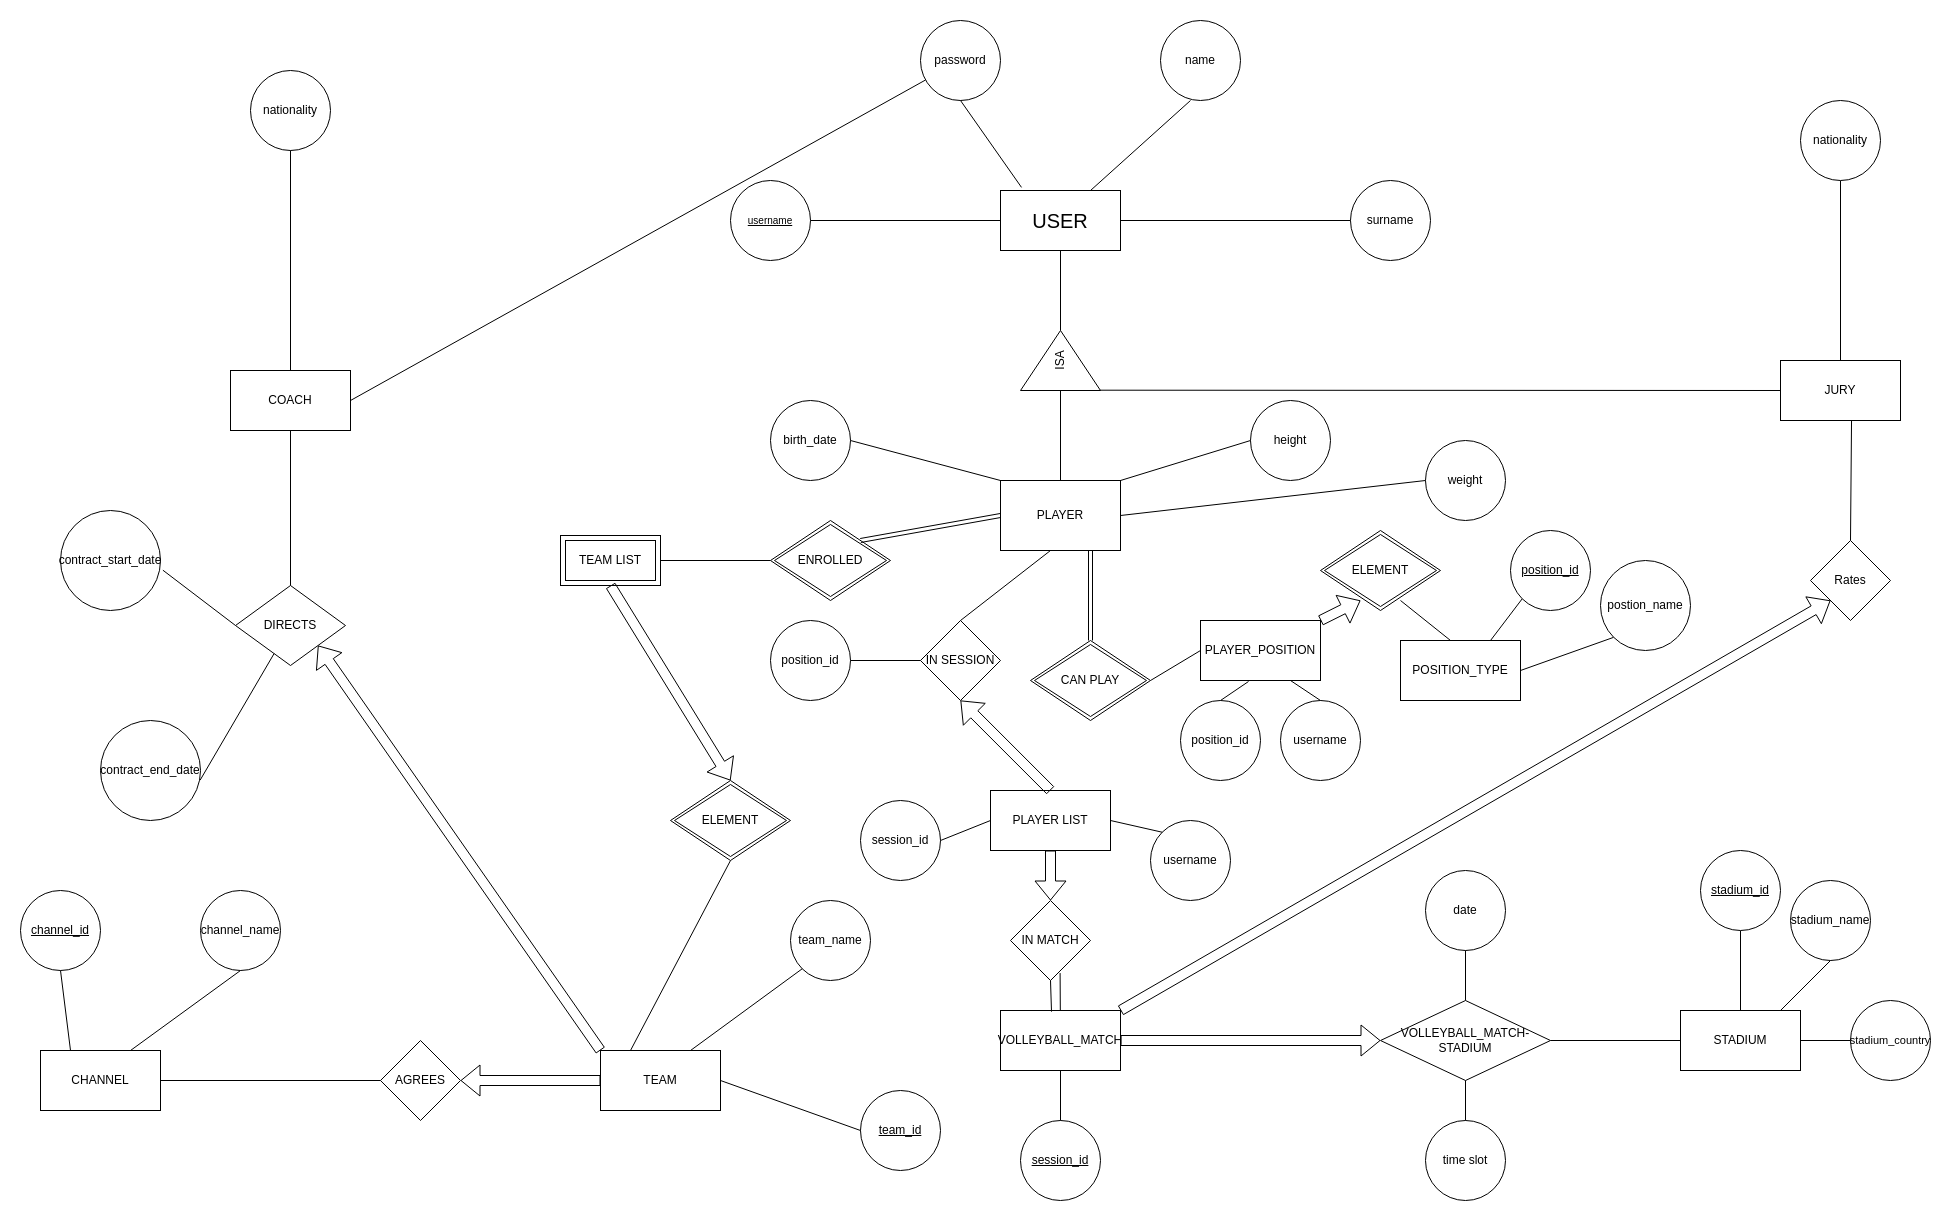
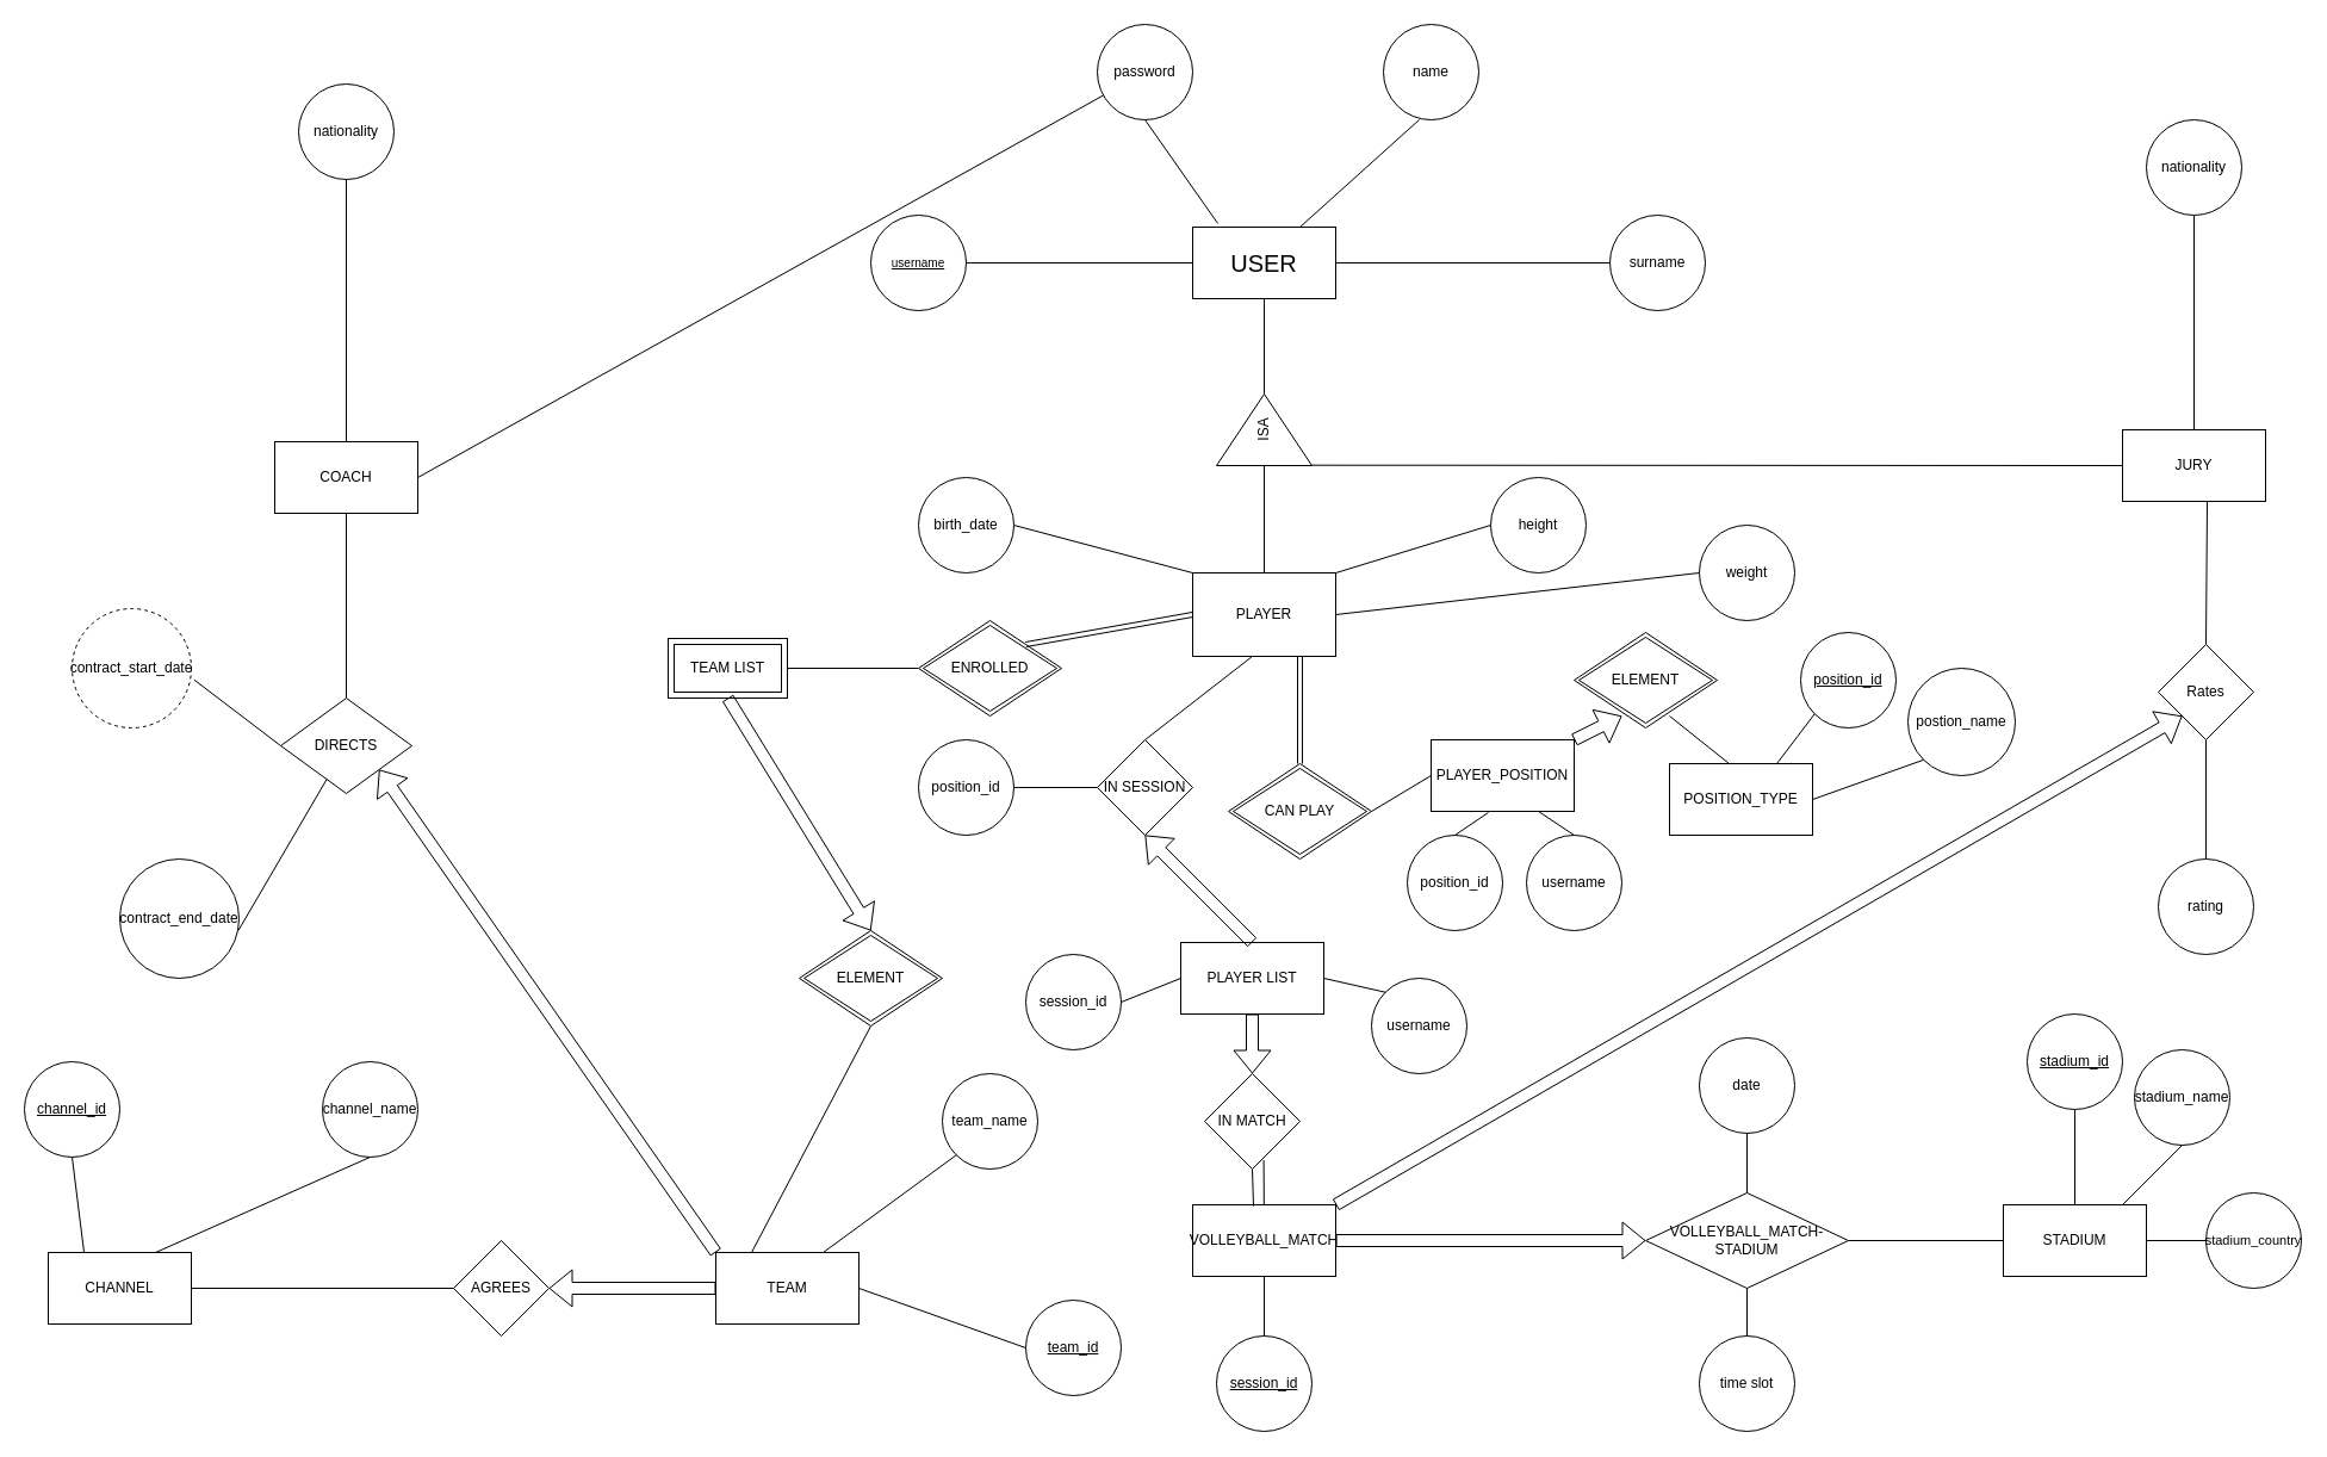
- <mxCell id="94" value="contract_start_date" style="ellipse;whiteSpace=wrap;html=1;aspect=fixed;" parent="1" vertex="1"><mxGeometry x="60" y="510" width="100" height="100" as="geometry" /></mxCell>
+ <mxCell id="94" value="contract_start_date" style="ellipse;whiteSpace=wrap;html=1;aspect=fixed;dashed=1;" parent="1" vertex="1"><mxGeometry x="60" y="510" width="100" height="100" as="geometry" /></mxCell>
+ <mxCell id="27" value="" style="endArrow=none;html=1;rounded=0;entryX=0.5;entryY=1;entryDx=0;entryDy=0;exitX=0.5;exitY=0;exitDx=0;exitDy=0;" parent="1" source="28" target="25" edge="1"><mxGeometry width="50" height="50" relative="1" as="geometry"><mxPoint x="1730" y="750" as="sourcePoint" /><mxPoint x="940" y="760" as="targetPoint" /></mxGeometry></mxCell>
+ <mxCell id="28" value="rating" style="ellipse;whiteSpace=wrap;html=1;aspect=fixed;" parent="1" vertex="1"><mxGeometry x="1810" y="720" width="80" height="80" as="geometry" /></mxCell>
- <mxCell id="47" value="channel_name" style="ellipse;whiteSpace=wrap;html=1;aspect=fixed;" parent="1" vertex="1"><mxGeometry x="200" y="890" width="80" height="80" as="geometry" /></mxCell>
+ <mxCell id="47" value="channel_name" style="ellipse;whiteSpace=wrap;html=1;aspect=fixed;" parent="1" vertex="1"><mxGeometry x="270" y="890" width="80" height="80" as="geometry" /></mxCell>
